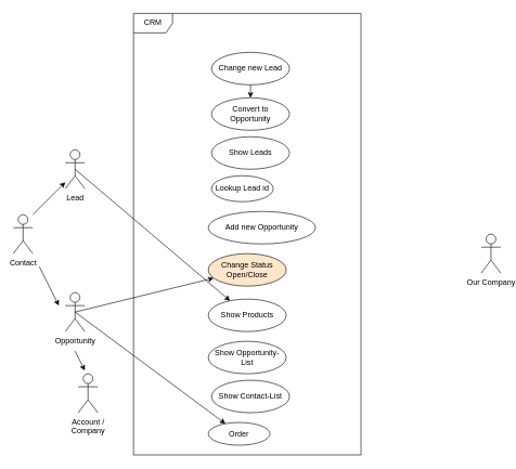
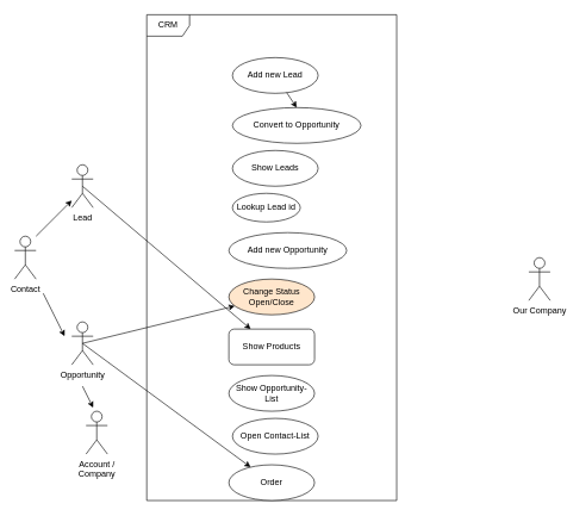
- <mxCell id="10" value="Change new Lead" style="ellipse;whiteSpace=wrap;html=1;" vertex="1" parent="1"><mxGeometry x="325" y="80" width="120" height="50" as="geometry" /></mxCell>
+ <mxCell id="10" value="Add new Lead" style="ellipse;whiteSpace=wrap;html=1;" vertex="1" parent="1"><mxGeometry x="325" y="80" width="120" height="50" as="geometry" /></mxCell>
- <mxCell id="11" value="Convert to Opportunity" style="ellipse;whiteSpace=wrap;html=1;" vertex="1" parent="1"><mxGeometry x="325" y="150" width="120" height="50" as="geometry" /></mxCell>
+ <mxCell id="11" value="Convert to Opportunity" style="ellipse;whiteSpace=wrap;html=1;" vertex="1" parent="1"><mxGeometry x="325" y="150" width="180" height="50" as="geometry" /></mxCell>
- <mxCell id="19" value="Show Products" style="ellipse;whiteSpace=wrap;html=1;" vertex="1" parent="1"><mxGeometry x="320" y="460" width="120" height="50" as="geometry" /></mxCell>
+ <mxCell id="19" value="Show Products" style="whiteSpace=wrap;html=1;rounded=1;" vertex="1" parent="1"><mxGeometry x="320" y="460" width="120" height="50" as="geometry" /></mxCell>
- <mxCell id="23" value="Show Contact-List" style="ellipse;whiteSpace=wrap;html=1;" vertex="1" parent="1"><mxGeometry x="325" y="585" width="120" height="50" as="geometry" /></mxCell>
+ <mxCell id="23" value="Open Contact-List" style="ellipse;whiteSpace=wrap;html=1;" vertex="1" parent="1"><mxGeometry x="325" y="585" width="120" height="50" as="geometry" /></mxCell>
- <mxCell id="24" value="Order" style="ellipse;whiteSpace=wrap;html=1;" vertex="1" parent="1"><mxGeometry x="320" y="650" width="95" height="35" as="geometry" /></mxCell>
+ <mxCell id="24" value="Order" style="ellipse;whiteSpace=wrap;html=1;" vertex="1" parent="1"><mxGeometry x="320" y="650" width="120" height="50" as="geometry" /></mxCell>
